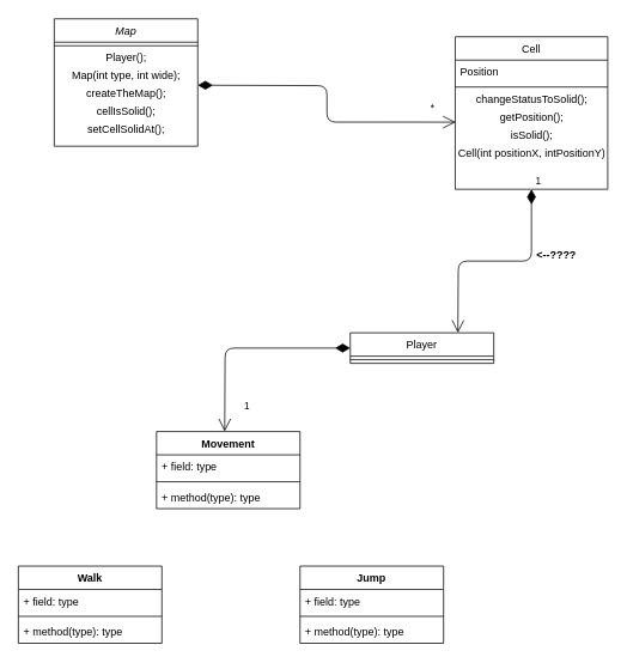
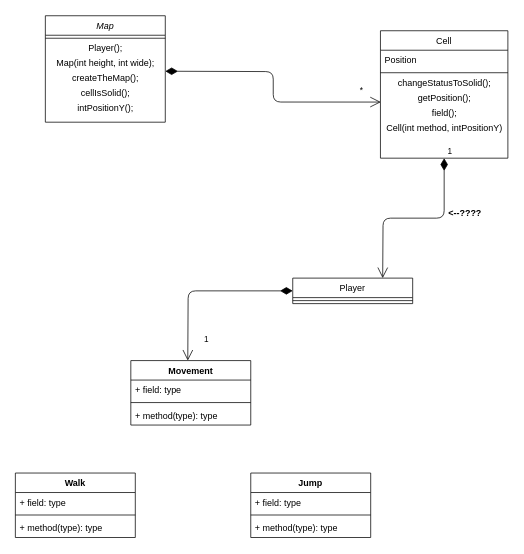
- <mxCell id="5" value="Map(int type, int wide);" style="text;html=1;align=center;verticalAlign=middle;resizable=0;points=[];autosize=1;" vertex="1" parent="2"><mxGeometry y="54" width="160" height="20" as="geometry" /></mxCell>
+ <mxCell id="5" value="Map(int height, int wide);" style="text;html=1;align=center;verticalAlign=middle;resizable=0;points=[];autosize=1;" vertex="1" parent="2"><mxGeometry y="54" width="160" height="20" as="geometry" /></mxCell>
- <mxCell id="8" value="setCellSolidAt();" style="text;html=1;align=center;verticalAlign=middle;resizable=0;points=[];autosize=1;" vertex="1" parent="2"><mxGeometry y="114" width="160" height="20" as="geometry" /></mxCell>
+ <mxCell id="8" value="intPositionY();" style="text;html=1;align=center;verticalAlign=middle;resizable=0;points=[];autosize=1;" vertex="1" parent="2"><mxGeometry y="114" width="160" height="20" as="geometry" /></mxCell>
- <mxCell id="14" value="isSolid();" style="text;html=1;align=center;verticalAlign=middle;resizable=0;points=[];autosize=1;" vertex="1" parent="9"><mxGeometry y="100" width="170" height="20" as="geometry" /></mxCell>
+ <mxCell id="14" value="field();" style="text;html=1;align=center;verticalAlign=middle;resizable=0;points=[];autosize=1;" vertex="1" parent="9"><mxGeometry y="100" width="170" height="20" as="geometry" /></mxCell>
- <mxCell id="15" value="Cell(int positionX, intPositionY)" style="text;html=1;align=center;verticalAlign=middle;resizable=0;points=[];autosize=1;" vertex="1" parent="9"><mxGeometry y="120" width="170" height="20" as="geometry" /></mxCell>
+ <mxCell id="15" value="Cell(int method, intPositionY)" style="text;html=1;align=center;verticalAlign=middle;resizable=0;points=[];autosize=1;" vertex="1" parent="9"><mxGeometry y="120" width="170" height="20" as="geometry" /></mxCell>
